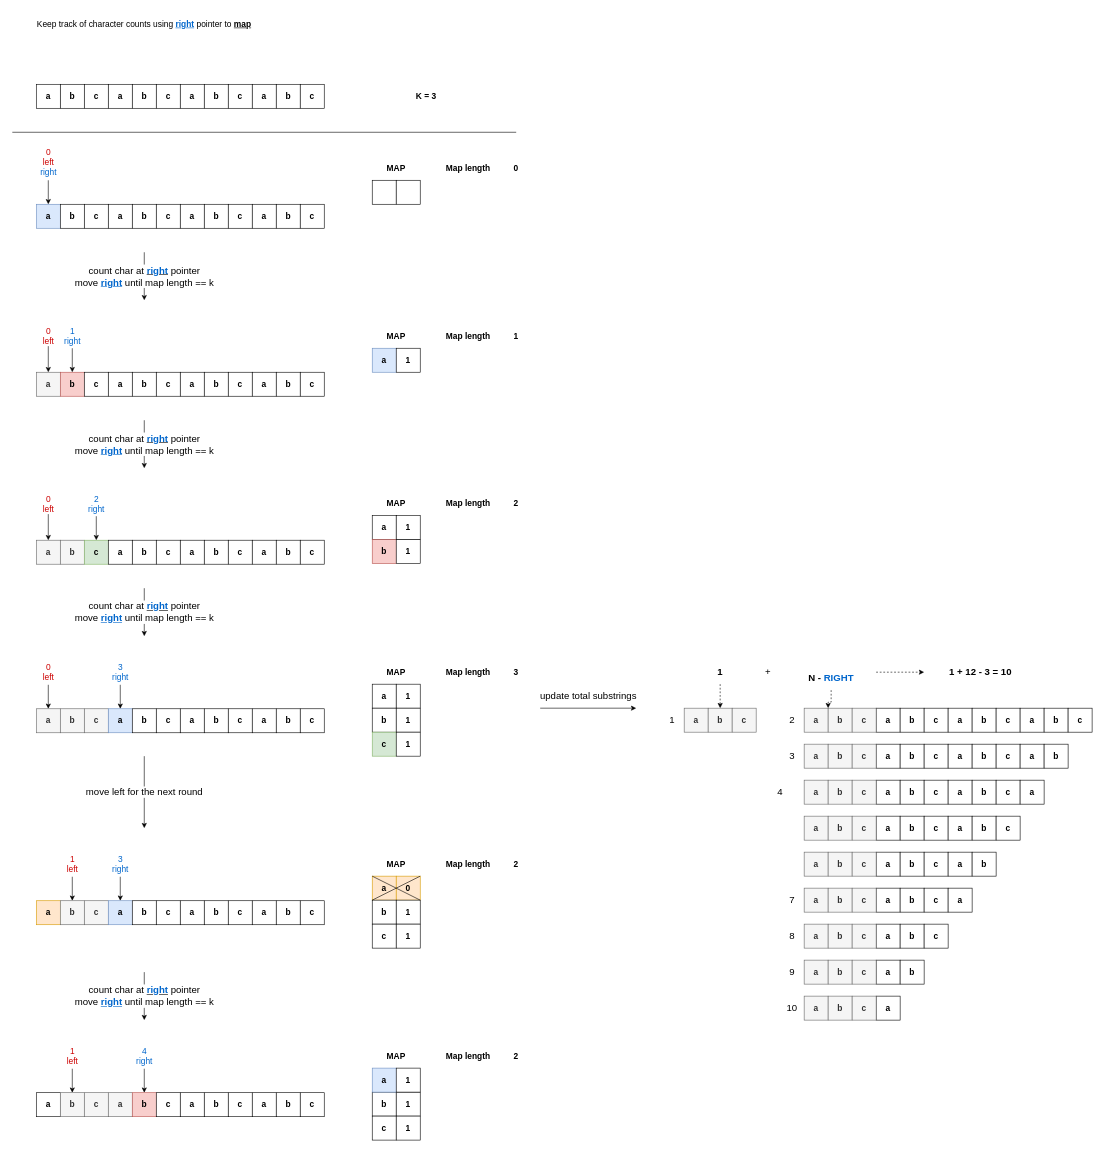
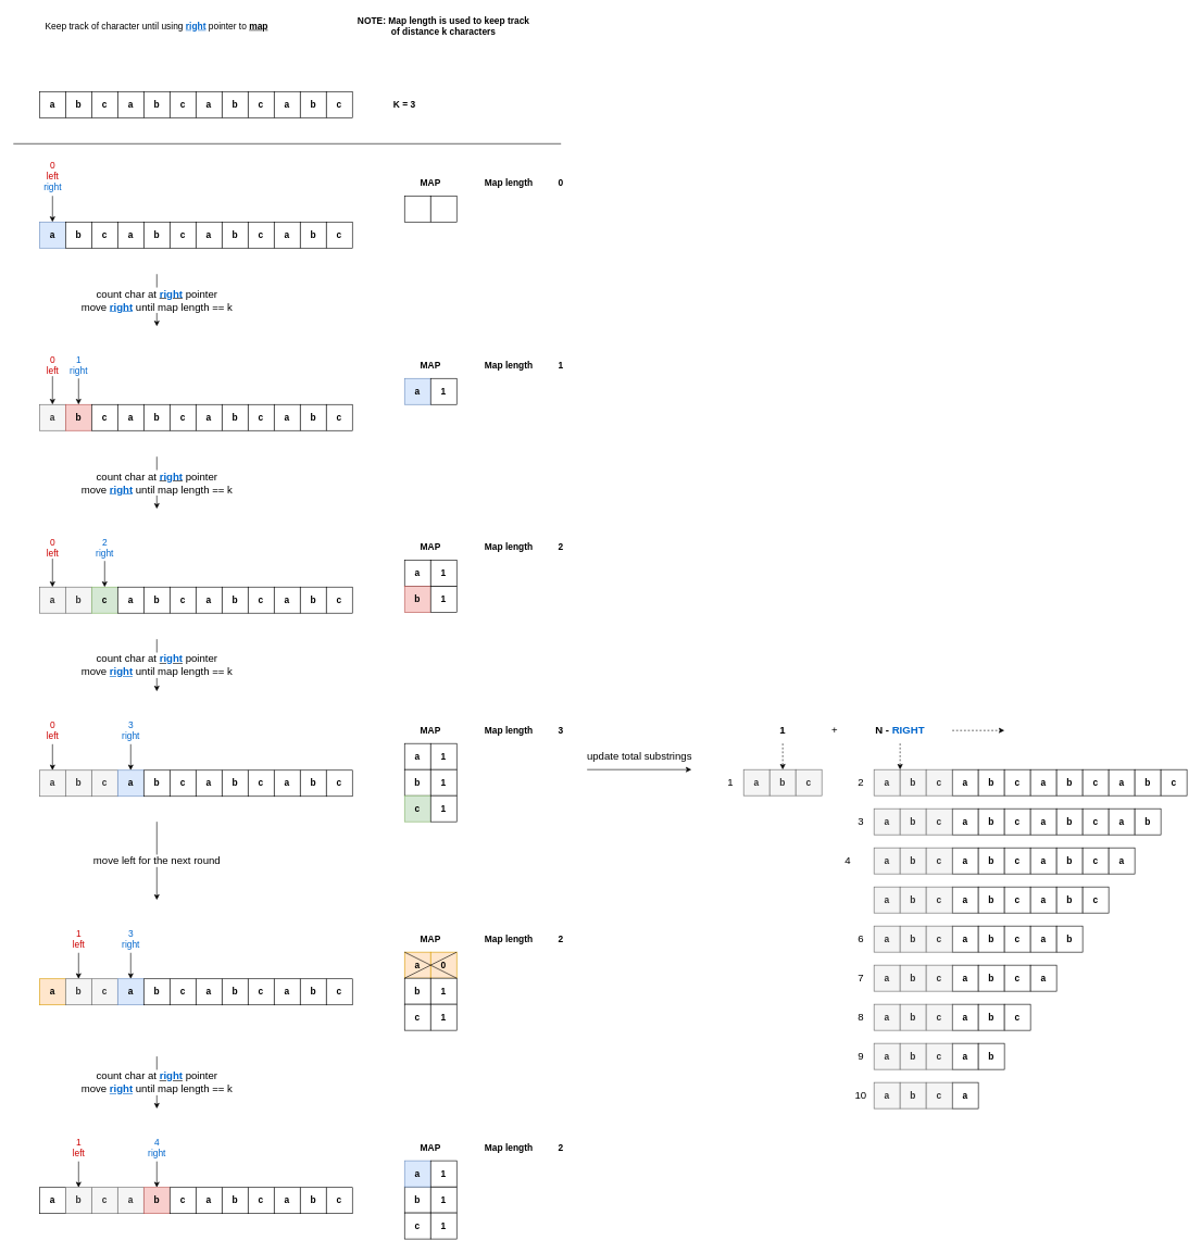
- <mxCell id="31" value="Keep track of character counts using &lt;font color=&quot;#0066cc&quot;&gt;&lt;b&gt;&lt;u&gt;right&lt;/u&gt;&lt;/b&gt;&lt;/font&gt; pointer to &lt;b&gt;&lt;u&gt;map&lt;/u&gt;&lt;/b&gt;" style="text;html=1;strokeColor=none;fillColor=none;align=center;verticalAlign=middle;whiteSpace=wrap;rounded=0;fontSize=14;" parent="1" vertex="1"><mxGeometry x="60" width="360" height="40" as="geometry" y="20" /></mxCell>
+ <mxCell id="31" value="Keep track of character until using &lt;font color=&quot;#0066cc&quot;&gt;&lt;b&gt;&lt;u&gt;right&lt;/u&gt;&lt;/b&gt;&lt;/font&gt; pointer to &lt;b&gt;&lt;u&gt;map&lt;/u&gt;&lt;/b&gt;" style="text;html=1;strokeColor=none;fillColor=none;align=center;verticalAlign=middle;whiteSpace=wrap;rounded=0;fontSize=14;" parent="1" vertex="1"><mxGeometry x="60" width="360" height="40" as="geometry" y="20" /></mxCell>
+ <mxCell id="39" value="NOTE: Map length is used to keep track of distance k characters" style="text;html=1;strokeColor=none;fillColor=none;align=center;verticalAlign=middle;whiteSpace=wrap;rounded=0;fontSize=14;fontStyle=1" parent="1" vertex="1"><mxGeometry x="540" width="280" height="40" as="geometry" y="20" /></mxCell>
- <mxCell id="65" value="K = 3" style="text;html=1;strokeColor=none;fillColor=none;align=center;verticalAlign=middle;whiteSpace=wrap;rounded=0;fontSize=14;fontStyle=1" parent="1" vertex="1"><mxGeometry x="670" y="140" width="80" height="40" as="geometry" /></mxCell>
+ <mxCell id="65" value="K = 3" style="text;html=1;strokeColor=none;fillColor=none;align=center;verticalAlign=middle;whiteSpace=wrap;rounded=0;fontSize=14;fontStyle=1" parent="1" vertex="1"><mxGeometry x="580" y="140" width="80" height="40" as="geometry" /></mxCell>
- <mxCell id="193" value="1 + 12 - 3 = 10" style="text;html=1;strokeColor=none;fillColor=none;align=left;verticalAlign=middle;whiteSpace=wrap;rounded=0;fontSize=16;fontStyle=1" vertex="1" parent="1"><mxGeometry x="1580" y="1100" width="120" height="40" as="geometry" /></mxCell>
- <mxCell id="89" value="&lt;b&gt;N - &lt;font color=&quot;#0066cc&quot;&gt;RIGHT&lt;/font&gt;&lt;/b&gt;" style="text;html=1;strokeColor=none;fillColor=none;align=center;verticalAlign=middle;whiteSpace=wrap;rounded=0;fontSize=16;" vertex="1" parent="1"><mxGeometry x="1345" y="1110" width="80" height="40" as="geometry" /></mxCell>
+ <mxCell id="89" value="&lt;b&gt;N - &lt;font color=&quot;#0066cc&quot;&gt;RIGHT&lt;/font&gt;&lt;/b&gt;" style="text;html=1;strokeColor=none;fillColor=none;align=center;verticalAlign=middle;whiteSpace=wrap;rounded=0;fontSize=16;" vertex="1" parent="1"><mxGeometry x="1340" y="1100" width="80" height="40" as="geometry" /></mxCell>
+ <mxCell id="187" value="6" style="text;html=1;strokeColor=none;fillColor=none;align=center;verticalAlign=middle;whiteSpace=wrap;rounded=0;fontSize=16;" vertex="1" parent="1"><mxGeometry x="1300" y="1420" width="40" height="40" as="geometry" /></mxCell>
